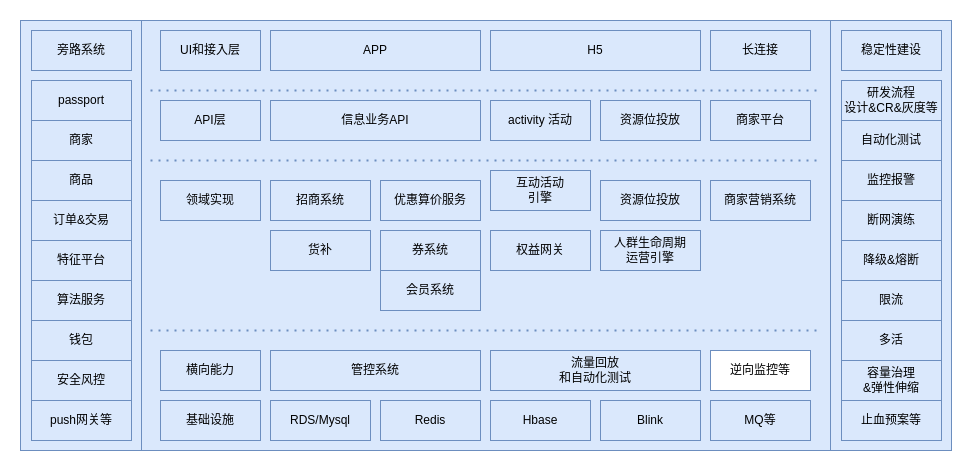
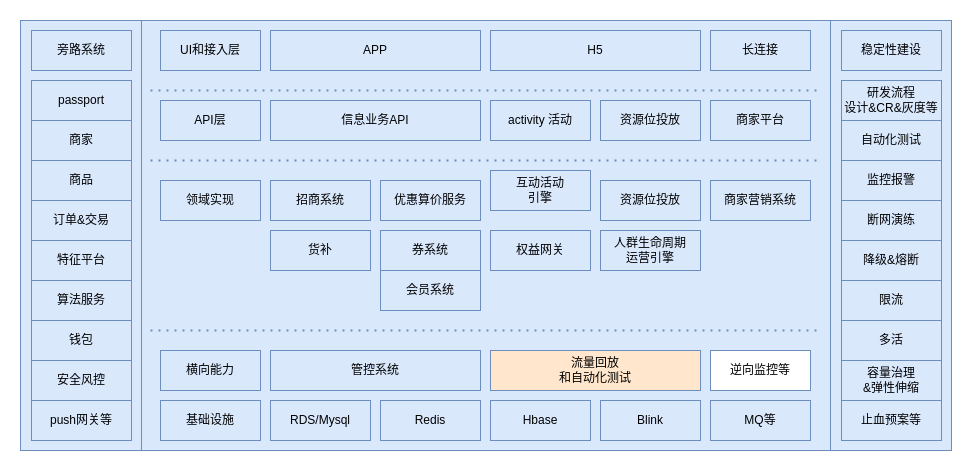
- <mxCell id="32" value="流量回放&lt;br&gt;和自动化测试" style="rounded=0;whiteSpace=wrap;html=1;fillColor=#dae8fc;strokeColor=#6c8ebf;" vertex="1" parent="1"><mxGeometry x="490" y="350" width="210" height="40" as="geometry" /></mxCell>
+ <mxCell id="32" value="流量回放&lt;br&gt;和自动化测试" style="rounded=0;whiteSpace=wrap;html=1;fillColor=#ffe6cc;strokeColor=#6c8ebf;" vertex="1" parent="1"><mxGeometry x="490" y="350" width="210" height="40" as="geometry" /></mxCell>
